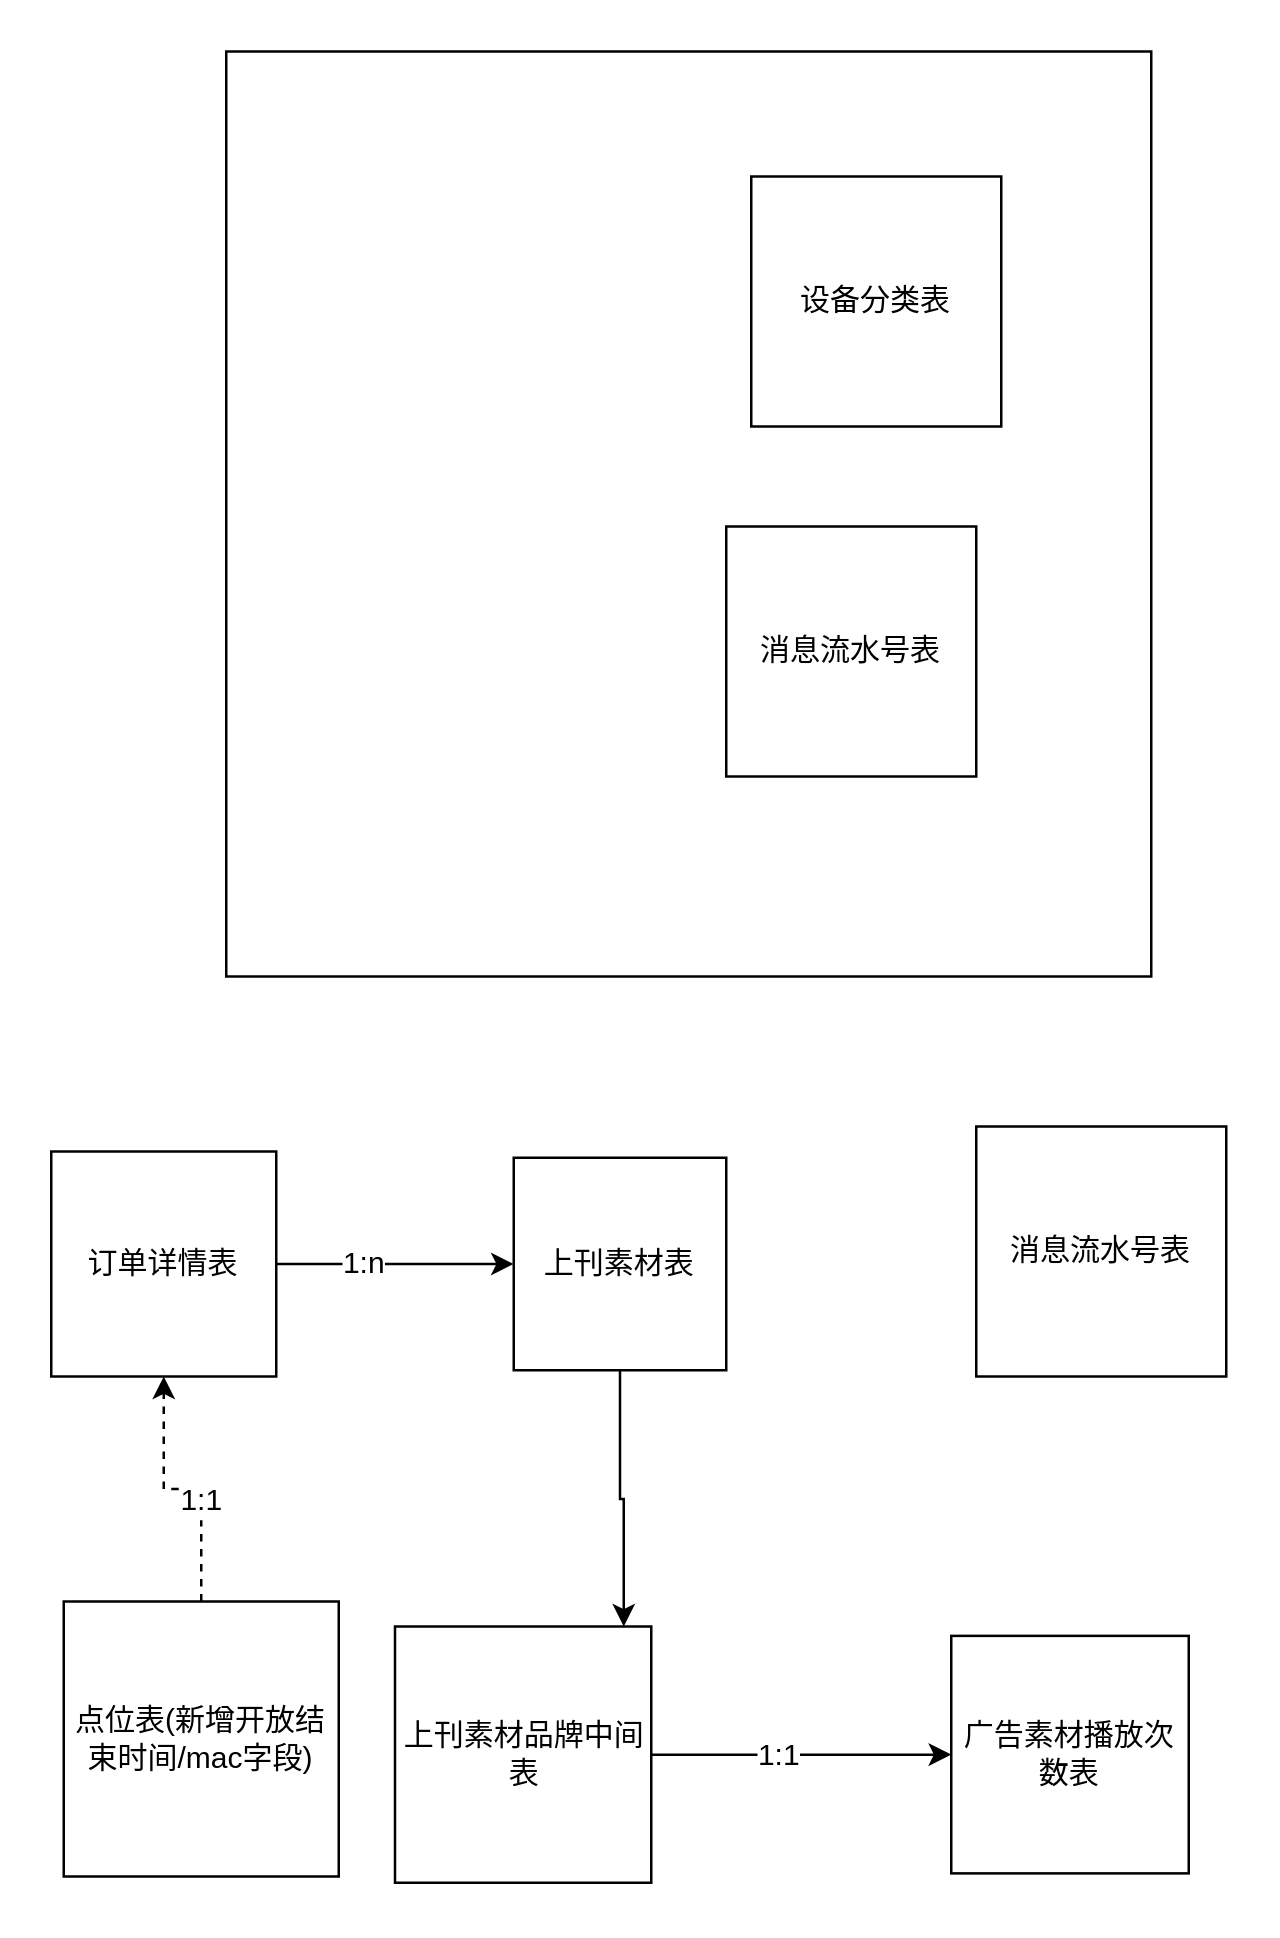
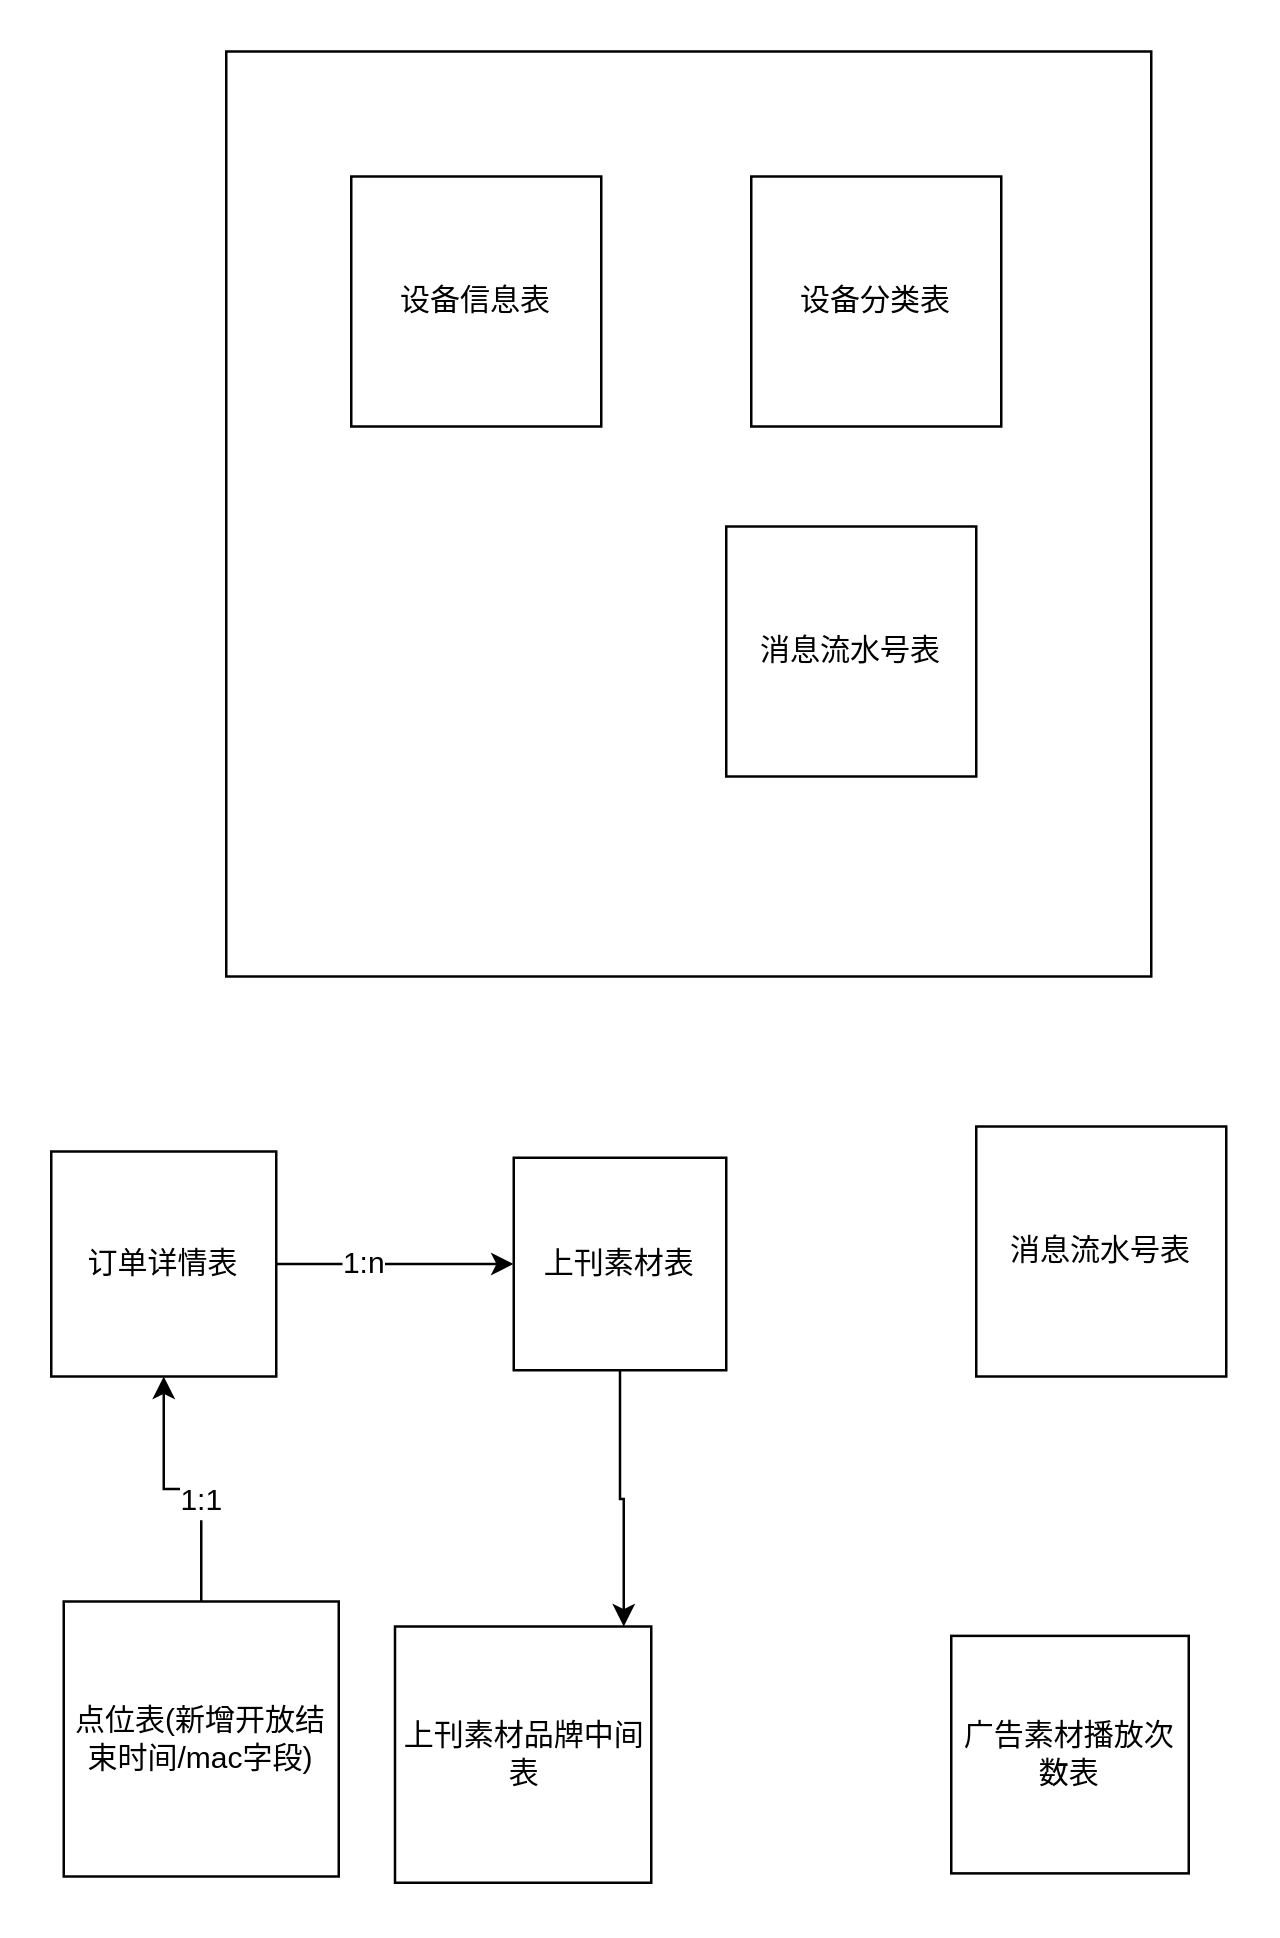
+ <mxCell id="2" value="设备信息表" style="whiteSpace=wrap;html=1;aspect=fixed;" vertex="1" parent="1"><mxGeometry x="140" y="70" width="100" height="100" as="geometry" /></mxCell>
- <mxCell id="11" style="edgeStyle=orthogonalEdgeStyle;rounded=0;orthogonalLoop=1;jettySize=auto;html=1;entryX=0.5;entryY=1;entryDx=0;entryDy=0;dashed=1;" edge="1" parent="1" source="13" target="9"><mxGeometry relative="1" as="geometry" /></mxCell>
+ <mxCell id="11" style="edgeStyle=orthogonalEdgeStyle;rounded=0;orthogonalLoop=1;jettySize=auto;html=1;entryX=0.5;entryY=1;entryDx=0;entryDy=0;" edge="1" parent="1" source="13" target="9"><mxGeometry relative="1" as="geometry" /></mxCell>
- <mxCell id="14" style="edgeStyle=orthogonalEdgeStyle;rounded=0;orthogonalLoop=1;jettySize=auto;html=1;entryX=0;entryY=0.5;entryDx=0;entryDy=0;" edge="1" parent="1" source="16" target="6"><mxGeometry relative="1" as="geometry" /></mxCell>
- <mxCell id="15" value="1:1" style="text;html=1;align=center;verticalAlign=middle;resizable=0;points=[];;labelBackgroundColor=#ffffff;" vertex="1" connectable="0" parent="14"><mxGeometry y="-10" relative="1" as="geometry"><mxPoint x="-10" y="-10" as="offset" /></mxGeometry></mxCell>
